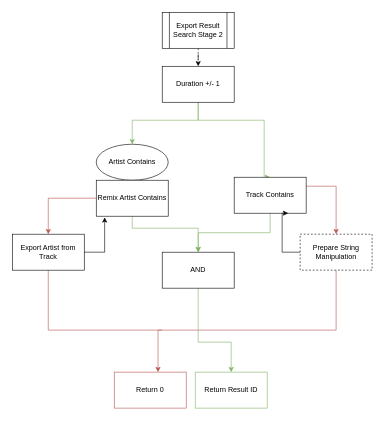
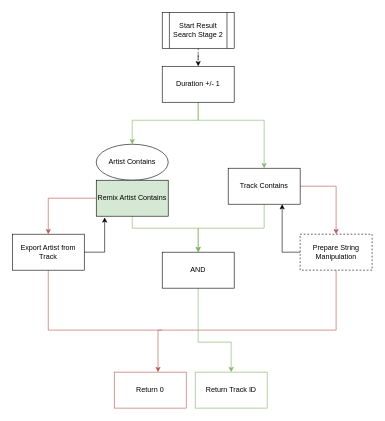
- <mxCell id="5" value="Export Result Search Stage 2" style="shape=process;whiteSpace=wrap;html=1;backgroundOutline=1;" parent="1" vertex="1"><mxGeometry x="270" y="20" width="120" height="60" as="geometry" /></mxCell>
+ <mxCell id="5" value="Start Result Search Stage 2" style="shape=process;whiteSpace=wrap;html=1;backgroundOutline=1;" parent="1" vertex="1"><mxGeometry x="270" y="20" width="120" height="60" as="geometry" /></mxCell>
- <mxCell id="9" value="Track Contains" style="rounded=0;whiteSpace=wrap;html=1;" parent="1" vertex="1"><mxGeometry x="390" y="295" width="120" height="60" as="geometry" /></mxCell>
+ <mxCell id="9" value="Track Contains" style="rounded=0;whiteSpace=wrap;html=1;" parent="1" vertex="1"><mxGeometry x="380" y="280" width="120" height="60" as="geometry" /></mxCell>
- <mxCell id="12" value="Remix Artist Contains" style="rounded=0;whiteSpace=wrap;html=1;" parent="1" vertex="1"><mxGeometry x="160" y="300" width="120" height="60" as="geometry" /></mxCell>
+ <mxCell id="12" value="Remix Artist Contains" style="rounded=0;whiteSpace=wrap;html=1;fillColor=#d5e8d4;" parent="1" vertex="1"><mxGeometry x="160" y="300" width="120" height="60" as="geometry" /></mxCell>
- <mxCell id="14" value="Return Result ID" style="rounded=0;whiteSpace=wrap;html=1;fillColor=none;strokeColor=#82b366;" parent="1" vertex="1"><mxGeometry x="325" y="620" width="120" height="60" as="geometry" /></mxCell>
+ <mxCell id="14" value="Return Track ID" style="rounded=0;whiteSpace=wrap;html=1;fillColor=none;strokeColor=#82b366;" parent="1" vertex="1"><mxGeometry x="325" y="620" width="120" height="60" as="geometry" /></mxCell>
